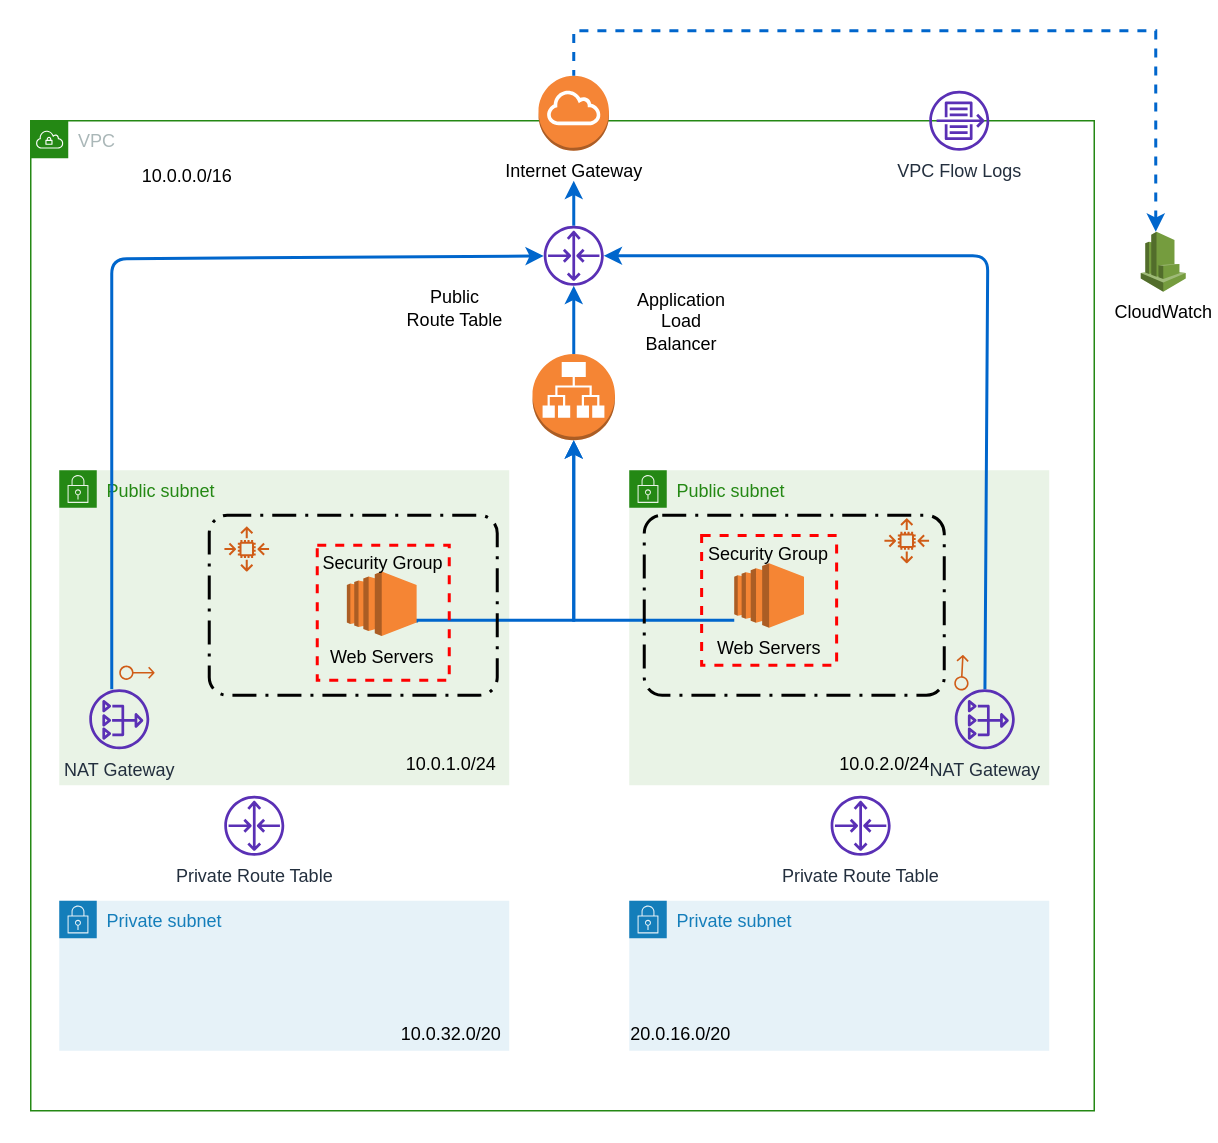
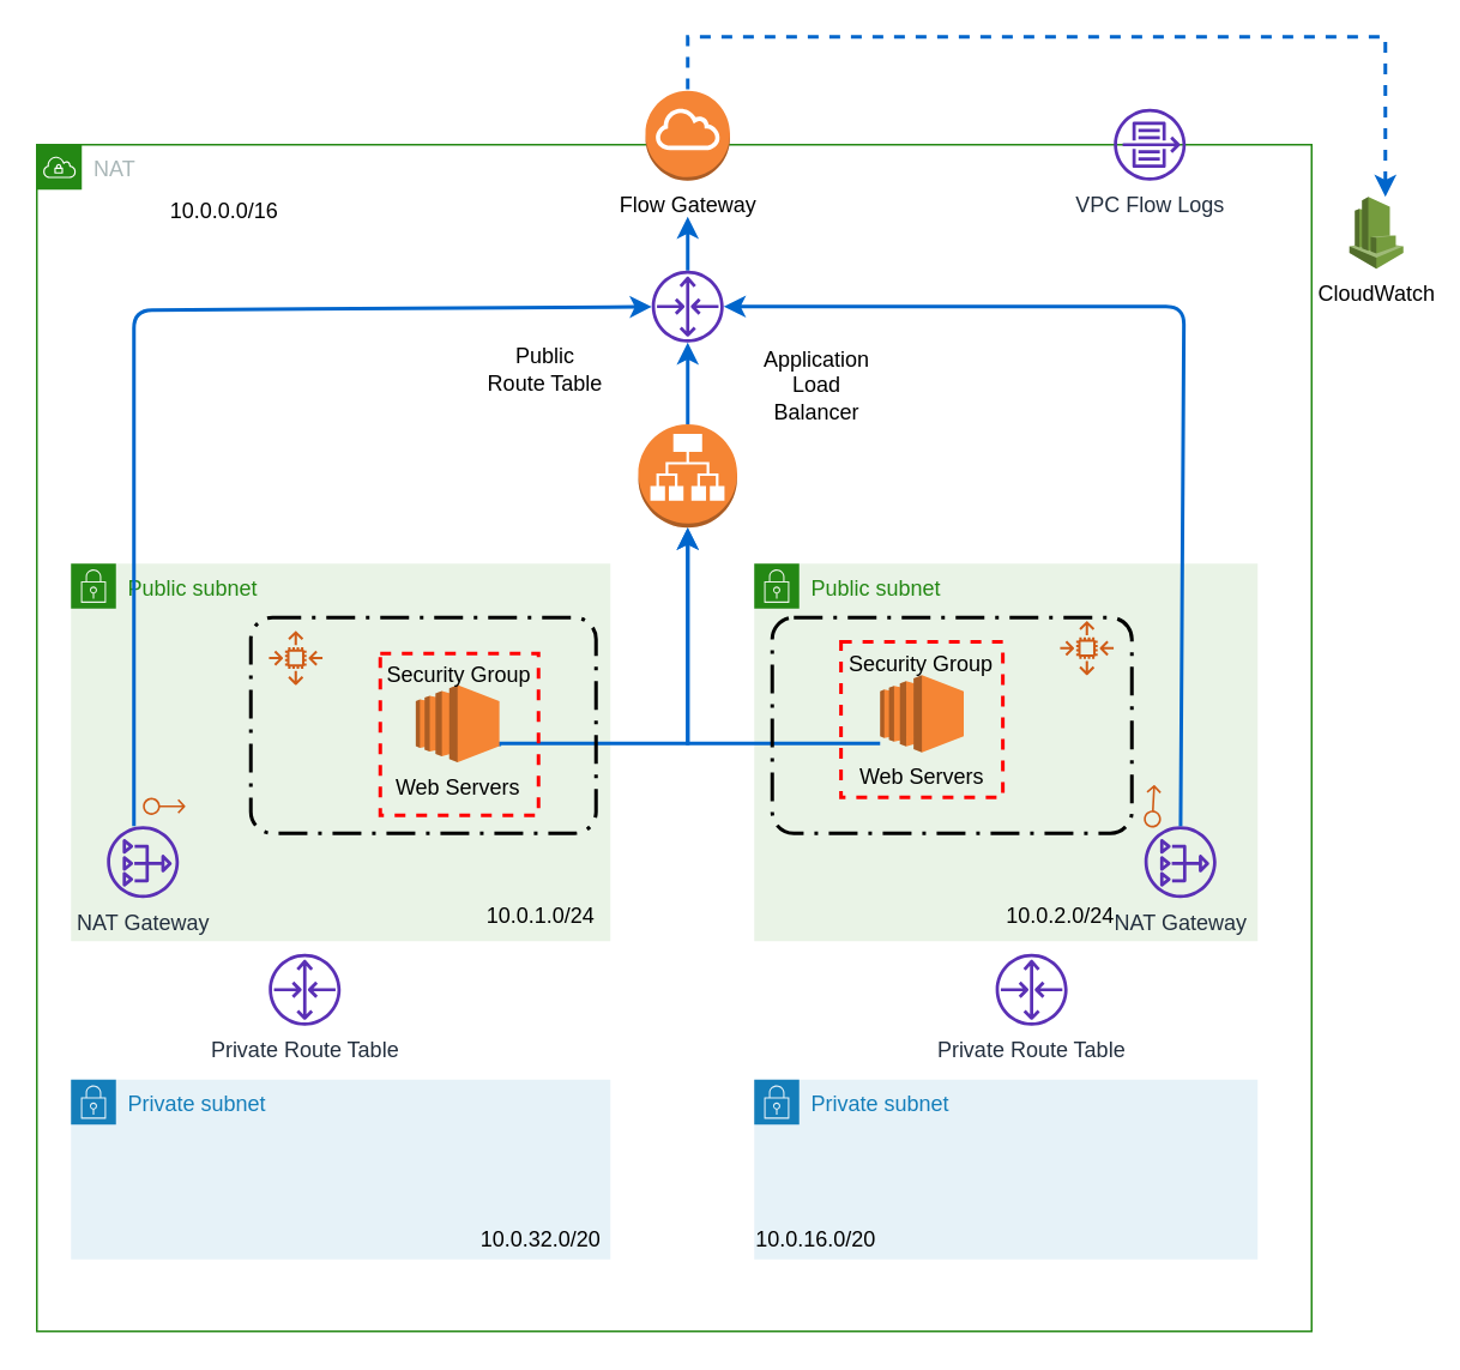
- <mxCell id="2" value="VPC" style="points=[[0,0],[0.25,0],[0.5,0],[0.75,0],[1,0],[1,0.25],[1,0.5],[1,0.75],[1,1],[0.75,1],[0.5,1],[0.25,1],[0,1],[0,0.75],[0,0.5],[0,0.25]];outlineConnect=0;gradientColor=none;html=1;whiteSpace=wrap;fontSize=12;fontStyle=0;shape=mxgraph.aws4.group;grIcon=mxgraph.aws4.group_vpc;strokeColor=#248814;fillColor=none;verticalAlign=top;align=left;spacingLeft=30;fontColor=#AAB7B8;dashed=0;" vertex="1" parent="1"><mxGeometry x="20" y="80" width="709" height="660" as="geometry" /></mxCell>
+ <mxCell id="2" value="NAT" style="points=[[0,0],[0.25,0],[0.5,0],[0.75,0],[1,0],[1,0.25],[1,0.5],[1,0.75],[1,1],[0.75,1],[0.5,1],[0.25,1],[0,1],[0,0.75],[0,0.5],[0,0.25]];outlineConnect=0;gradientColor=none;html=1;whiteSpace=wrap;fontSize=12;fontStyle=0;shape=mxgraph.aws4.group;grIcon=mxgraph.aws4.group_vpc;strokeColor=#248814;fillColor=none;verticalAlign=top;align=left;spacingLeft=30;fontColor=#AAB7B8;dashed=0;" vertex="1" parent="1"><mxGeometry x="20" y="80" width="709" height="660" as="geometry" /></mxCell>
- <mxCell id="9" value="Internet Gateway" style="outlineConnect=0;dashed=0;verticalLabelPosition=bottom;verticalAlign=top;align=center;html=1;shape=mxgraph.aws3.internet_gateway;fillColor=#F58536;gradientColor=none;" vertex="1" parent="1"><mxGeometry x="358.5" y="50" width="47" height="50" as="geometry" /></mxCell>
+ <mxCell id="9" value="Flow Gateway" style="outlineConnect=0;dashed=0;verticalLabelPosition=bottom;verticalAlign=top;align=center;html=1;shape=mxgraph.aws3.internet_gateway;fillColor=#F58536;gradientColor=none;" vertex="1" parent="1"><mxGeometry x="358.5" y="50" width="47" height="50" as="geometry" /></mxCell>
- <mxCell id="33" value="CloudWatch" style="outlineConnect=0;dashed=0;verticalLabelPosition=bottom;verticalAlign=top;align=center;html=1;shape=mxgraph.aws3.cloudwatch;fillColor=#759C3E;gradientColor=none;strokeWidth=2;" vertex="1" parent="1"><mxGeometry x="760" y="154" width="30" height="40" as="geometry" /></mxCell>
+ <mxCell id="33" value="CloudWatch" style="outlineConnect=0;dashed=0;verticalLabelPosition=bottom;verticalAlign=top;align=center;html=1;shape=mxgraph.aws3.cloudwatch;fillColor=#759C3E;gradientColor=none;strokeWidth=2;" vertex="1" parent="1"><mxGeometry x="750" y="109" width="30" height="40" as="geometry" /></mxCell>
- <mxCell id="38" value="20.0.16.0/20" style="text;html=1;strokeColor=none;fillColor=none;align=center;verticalAlign=middle;whiteSpace=wrap;rounded=0;" vertex="1" parent="1"><mxGeometry x="412.5" y="679" width="81" height="20" as="geometry" /></mxCell>
+ <mxCell id="38" value="10.0.16.0/20" style="text;html=1;strokeColor=none;fillColor=none;align=center;verticalAlign=middle;whiteSpace=wrap;rounded=0;" vertex="1" parent="1"><mxGeometry x="412.5" y="679" width="81" height="20" as="geometry" /></mxCell>
